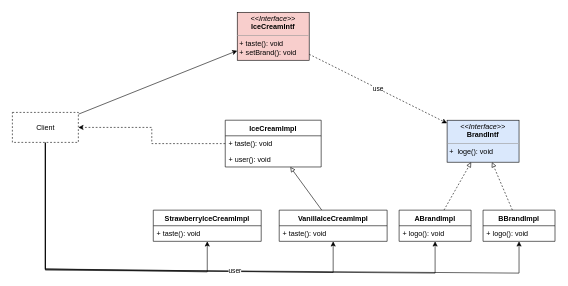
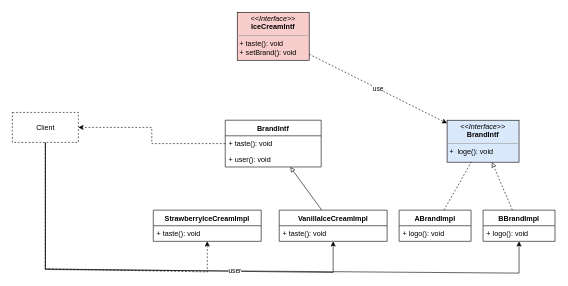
- <mxCell id="20" style="edgeStyle=none;rounded=0;orthogonalLoop=1;jettySize=auto;html=1;endArrow=classic;endFill=1;" parent="1" source="25" target="3" edge="1"><mxGeometry relative="1" as="geometry" /></mxCell>
- <mxCell id="6" value="IceCreamImpl" style="swimlane;fontStyle=1;align=center;verticalAlign=top;childLayout=stackLayout;horizontal=1;startSize=26;horizontalStack=0;resizeParent=1;resizeParentMax=0;resizeLast=0;collapsible=1;marginBottom=0;" parent="1" vertex="1"><mxGeometry x="375" y="200" width="160" height="78" as="geometry" /></mxCell>
+ <mxCell id="6" value="BrandIntf" style="swimlane;fontStyle=1;align=center;verticalAlign=top;childLayout=stackLayout;horizontal=1;startSize=26;horizontalStack=0;resizeParent=1;resizeParentMax=0;resizeLast=0;collapsible=1;marginBottom=0;" parent="1" vertex="1"><mxGeometry x="375" y="200" width="160" height="78" as="geometry" /></mxCell>
- <mxCell id="14" style="edgeStyle=none;rounded=0;orthogonalLoop=1;jettySize=auto;html=1;dashed=1;endArrow=block;endFill=0;" parent="1" source="15" target="4" edge="1"><mxGeometry relative="1" as="geometry" /></mxCell>
+ <mxCell id="14" style="edgeStyle=none;rounded=0;orthogonalLoop=1;jettySize=auto;html=1;dashed=1;endArrow=none;endFill=0;" parent="1" source="15" target="4" edge="1"><mxGeometry relative="1" as="geometry" /></mxCell>
- <mxCell id="21" style="edgeStyle=none;rounded=0;orthogonalLoop=1;jettySize=auto;html=1;endArrow=classic;endFill=1;" parent="1" source="25" target="9" edge="1"><mxGeometry relative="1" as="geometry"><Array as="points"><mxPoint x="75" y="448" /><mxPoint x="345" y="453" /></Array></mxGeometry></mxCell>
+ <mxCell id="21" style="edgeStyle=none;rounded=0;orthogonalLoop=1;jettySize=auto;html=1;endArrow=classic;endFill=1;dashed=1;" parent="1" source="25" target="9" edge="1"><mxGeometry relative="1" as="geometry"><Array as="points"><mxPoint x="75" y="448" /><mxPoint x="345" y="453" /></Array></mxGeometry></mxCell>
- <mxCell id="23" style="edgeStyle=none;rounded=0;orthogonalLoop=1;jettySize=auto;html=1;endArrow=classic;endFill=1;" parent="1" source="25" target="15" edge="1"><mxGeometry relative="1" as="geometry"><Array as="points"><mxPoint x="75" y="450" /><mxPoint x="725" y="455" /></Array></mxGeometry></mxCell>
